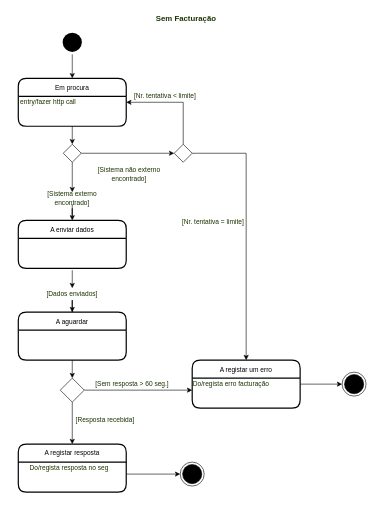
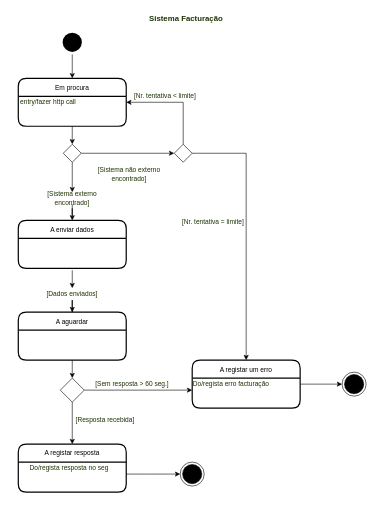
- <mxCell id="2" value="&lt;b&gt;&lt;font style=&quot;font-size: 13px&quot;&gt;Sem Facturação&lt;/font&gt;&lt;/b&gt;" style="text;html=1;strokeColor=none;fillColor=none;align=center;verticalAlign=middle;whiteSpace=wrap;rounded=0;labelBackgroundColor=#FFFFFF;fontColor=#1A3300;" parent="1" vertex="1"><mxGeometry x="220" y="20" width="180" height="20" as="geometry" /></mxCell>
+ <mxCell id="2" value="&lt;b&gt;&lt;font style=&quot;font-size: 13px&quot;&gt;Sistema Facturação&lt;/font&gt;&lt;/b&gt;" style="text;html=1;strokeColor=none;fillColor=none;align=center;verticalAlign=middle;whiteSpace=wrap;rounded=0;labelBackgroundColor=#FFFFFF;fontColor=#1A3300;" parent="1" vertex="1"><mxGeometry x="220" y="20" width="180" height="20" as="geometry" /></mxCell>
